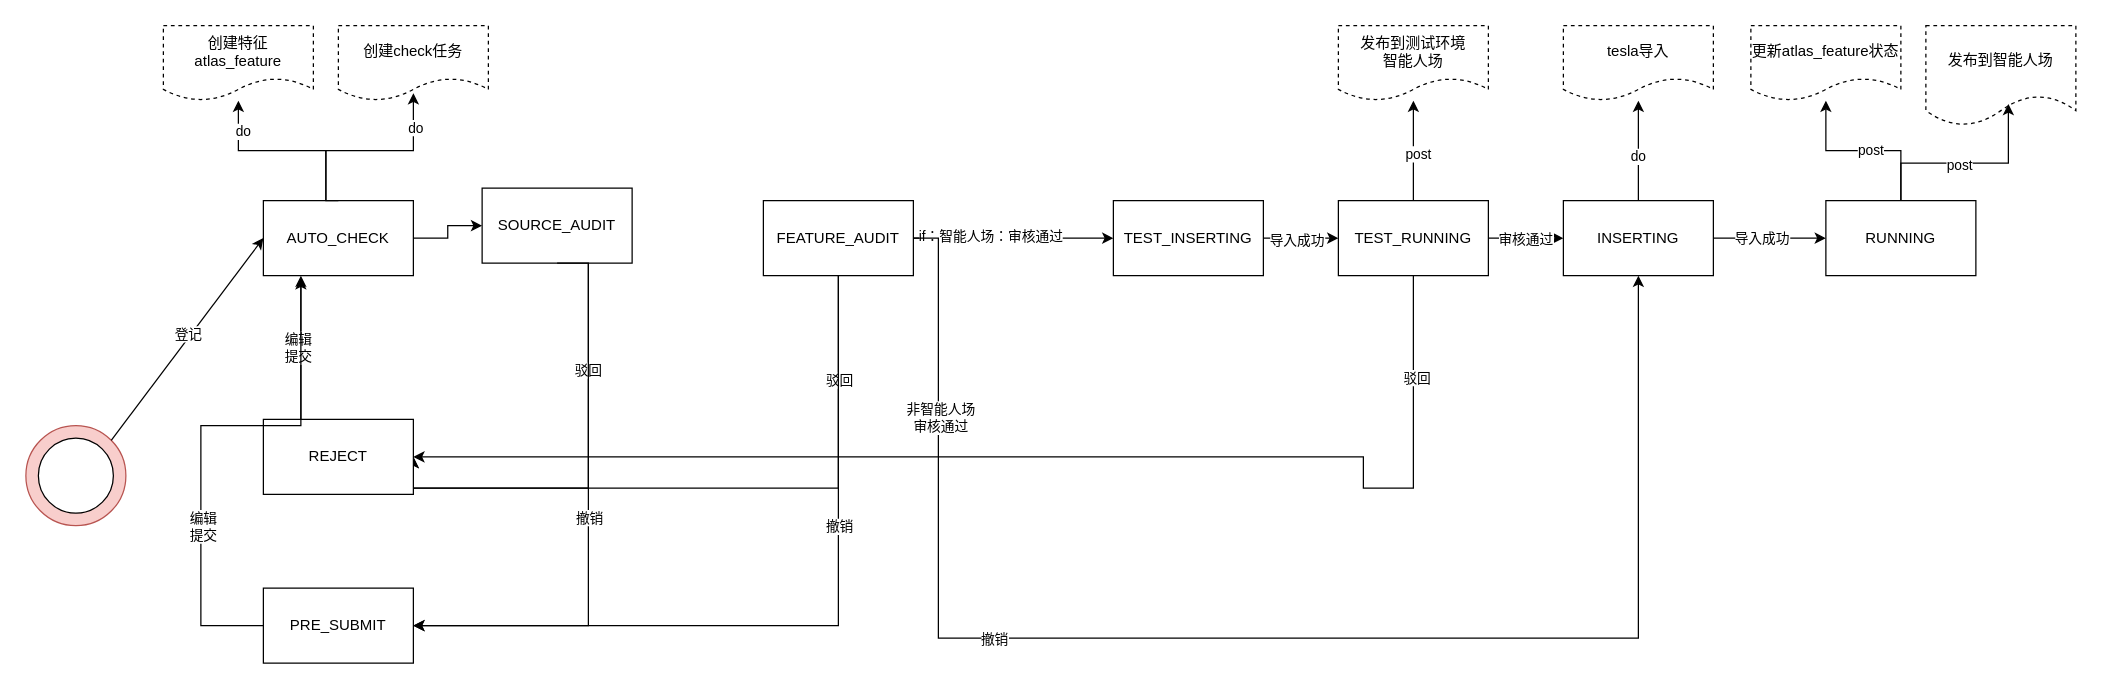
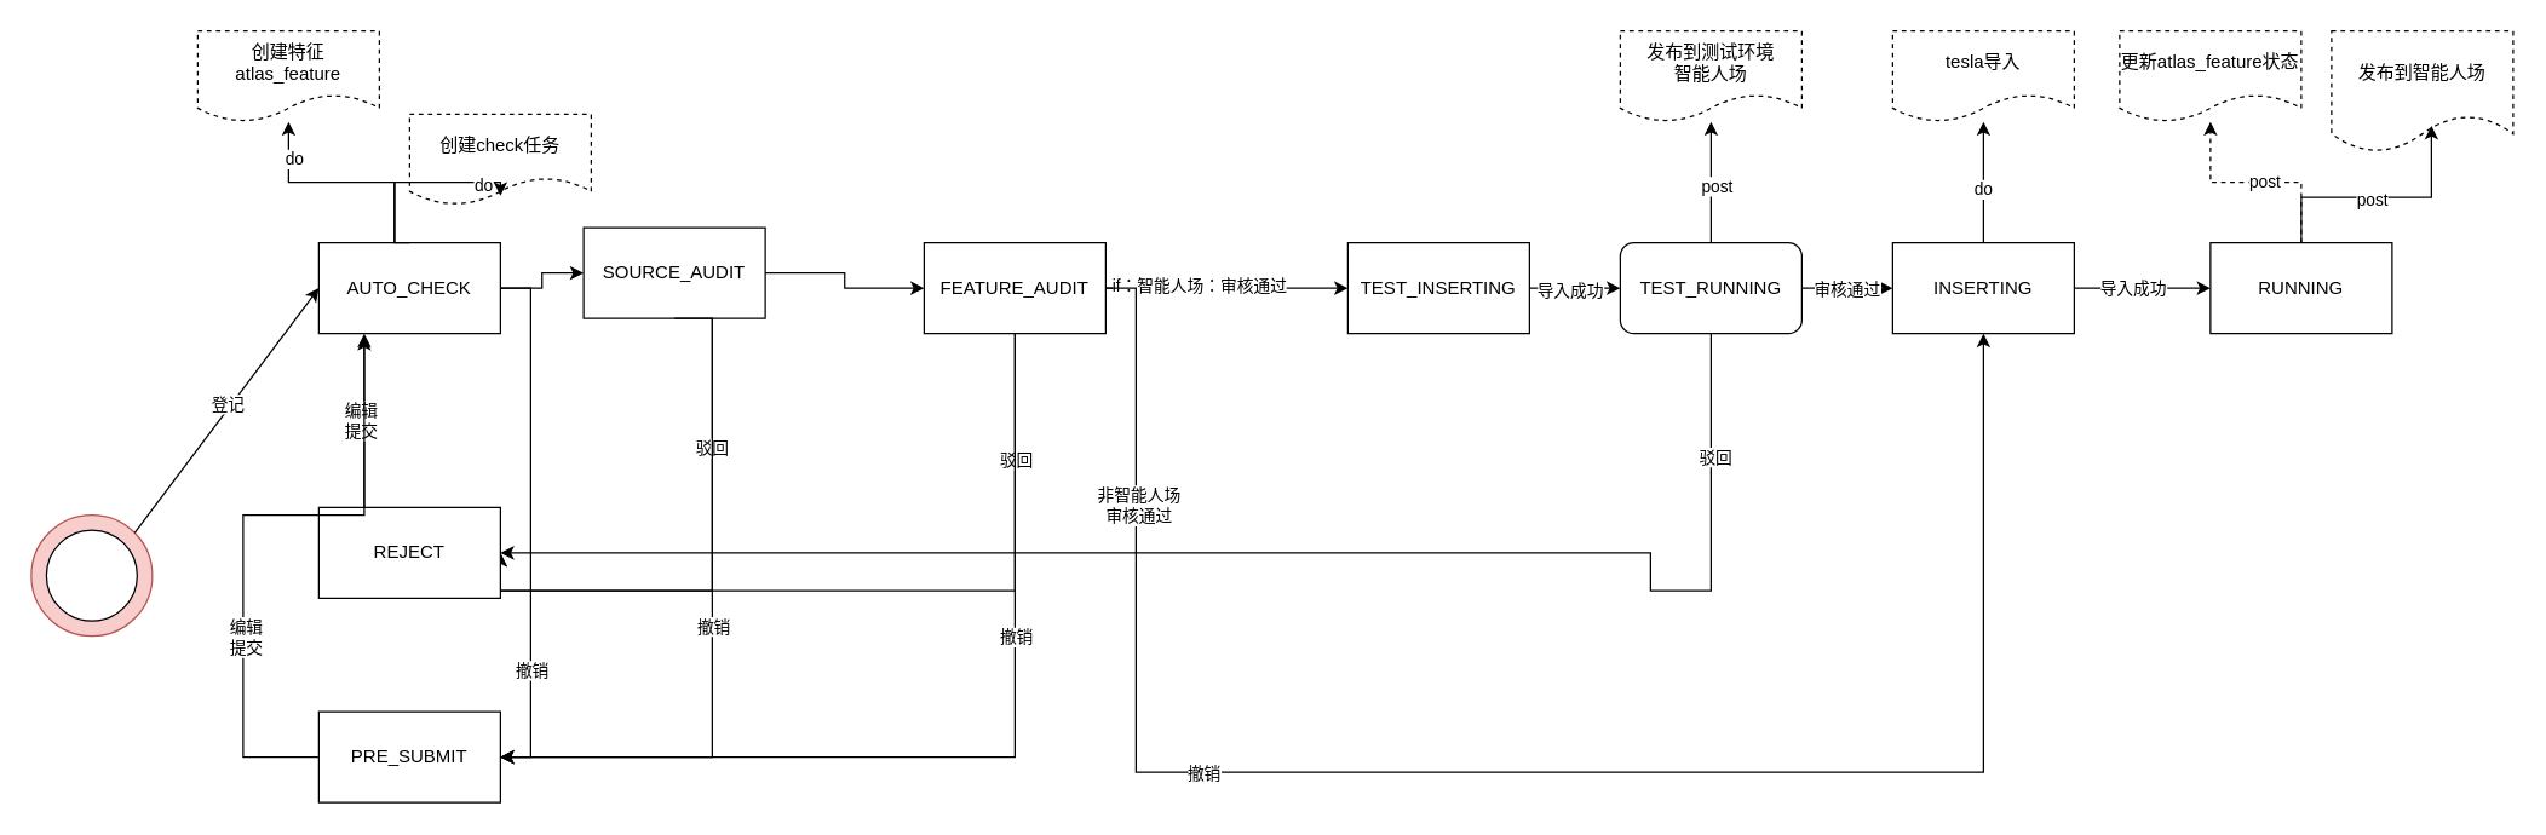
- <mxCell id="26" value="创建check任务" style="shape=document;whiteSpace=wrap;html=1;boundedLbl=1;rounded=0;dashed=1;" parent="1" vertex="1"><mxGeometry x="270" y="20" width="120" height="60" as="geometry" /></mxCell>
+ <mxCell id="26" value="创建check任务" style="shape=document;whiteSpace=wrap;html=1;boundedLbl=1;rounded=0;dashed=1;" parent="1" vertex="1"><mxGeometry x="270" y="75" width="120" height="60" as="geometry" /></mxCell>
- <mxCell id="34" value="" style="edgeStyle=orthogonalEdgeStyle;rounded=0;orthogonalLoop=1;jettySize=auto;html=1;" parent="1" source="36" target="39" edge="1"><mxGeometry relative="1" as="geometry" /></mxCell>
+ <mxCell id="34" value="" style="edgeStyle=orthogonalEdgeStyle;rounded=0;orthogonalLoop=1;jettySize=auto;html=1;dashed=1;" parent="1" source="36" target="39" edge="1"><mxGeometry relative="1" as="geometry" /></mxCell>
+ <mxCell id="14" value="" style="edgeStyle=orthogonalEdgeStyle;rounded=0;orthogonalLoop=1;jettySize=auto;html=1;" parent="1" source="17" target="22" edge="1"><mxGeometry relative="1" as="geometry" /></mxCell>
- <mxCell id="49" value="TEST_RUNNING" style="rounded=0;whiteSpace=wrap;html=1;" parent="1" vertex="1"><mxGeometry x="1070" y="160" width="120" height="60" as="geometry" /></mxCell>
+ <mxCell id="49" value="TEST_RUNNING" style="whiteSpace=wrap;html=1;rounded=1;" parent="1" vertex="1"><mxGeometry x="1070" y="160" width="120" height="60" as="geometry" /></mxCell>
+ <mxCell id="5" value="" style="edgeStyle=orthogonalEdgeStyle;rounded=0;orthogonalLoop=1;jettySize=auto;html=1;entryX=1;entryY=0.5;entryDx=0;entryDy=0;" parent="1" source="7" target="53" edge="1"><mxGeometry relative="1" as="geometry"><Array as="points"><mxPoint x="350" y="190" /><mxPoint x="350" y="500" /></Array></mxGeometry></mxCell>
+ <mxCell id="6" value="撤销" style="edgeLabel;html=1;align=center;verticalAlign=middle;resizable=0;points=[];" parent="5" vertex="1" connectable="0"><mxGeometry x="0.554" relative="1" as="geometry"><mxPoint as="offset" /></mxGeometry></mxCell>
